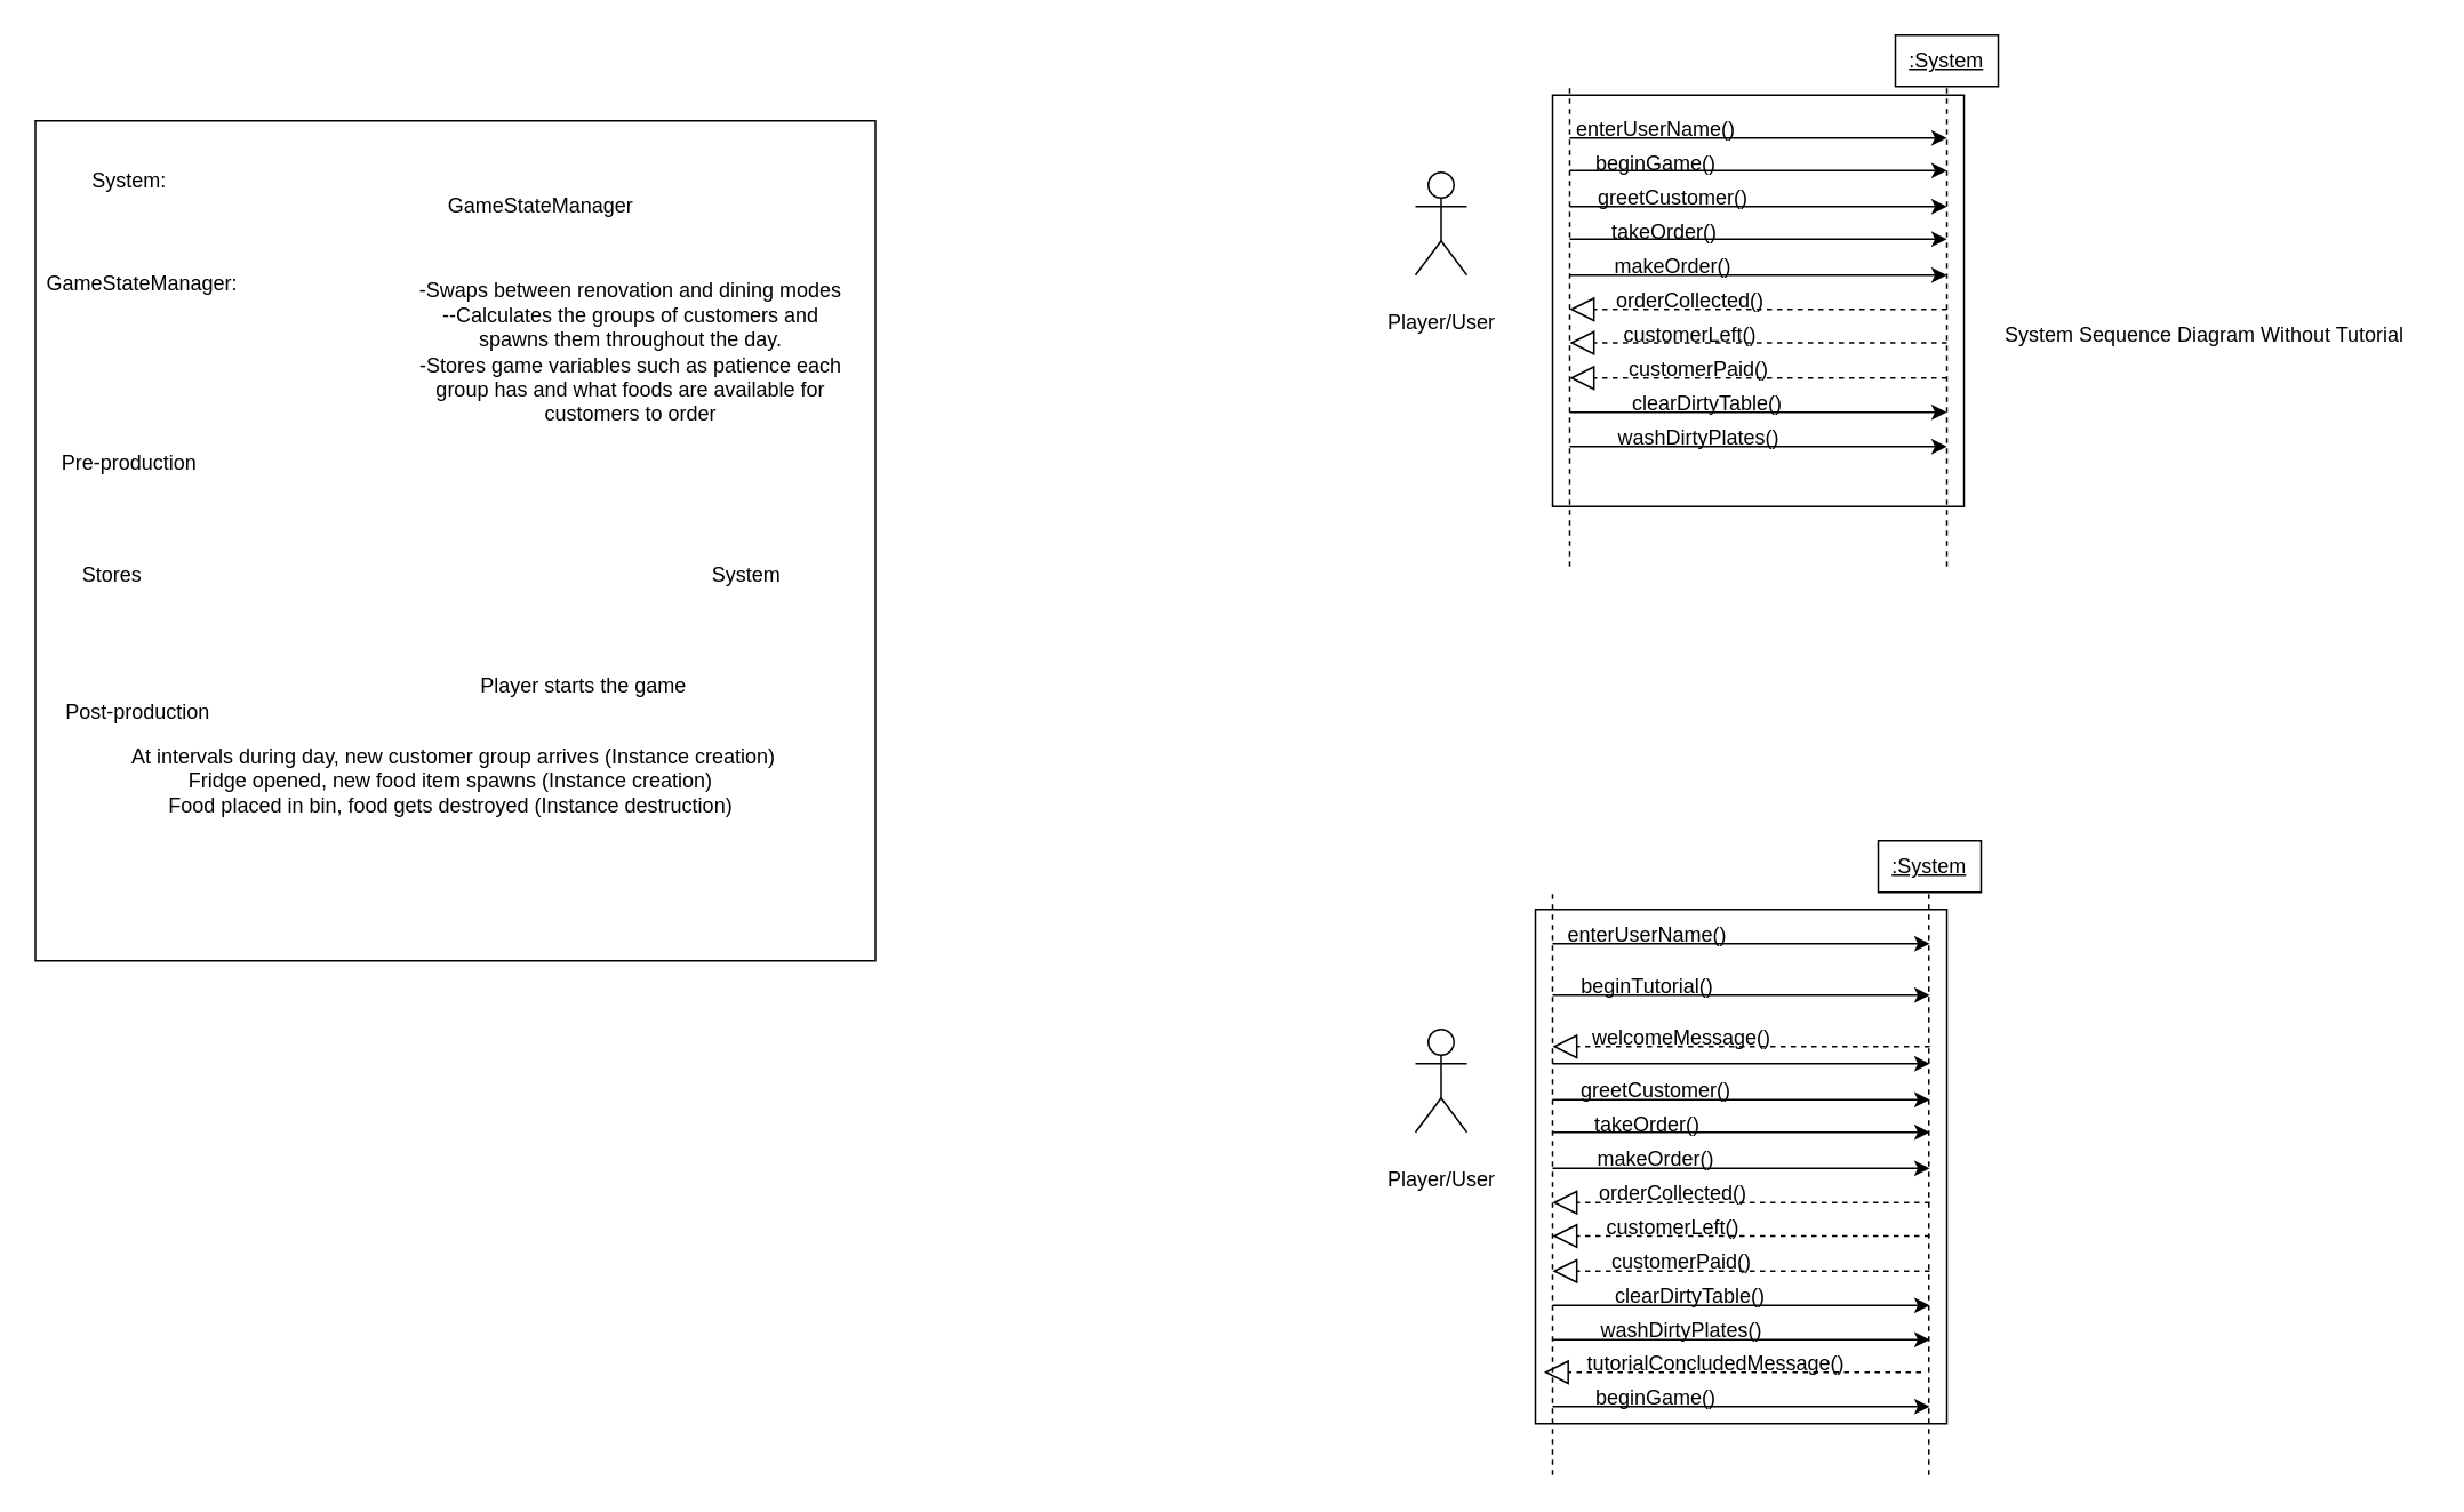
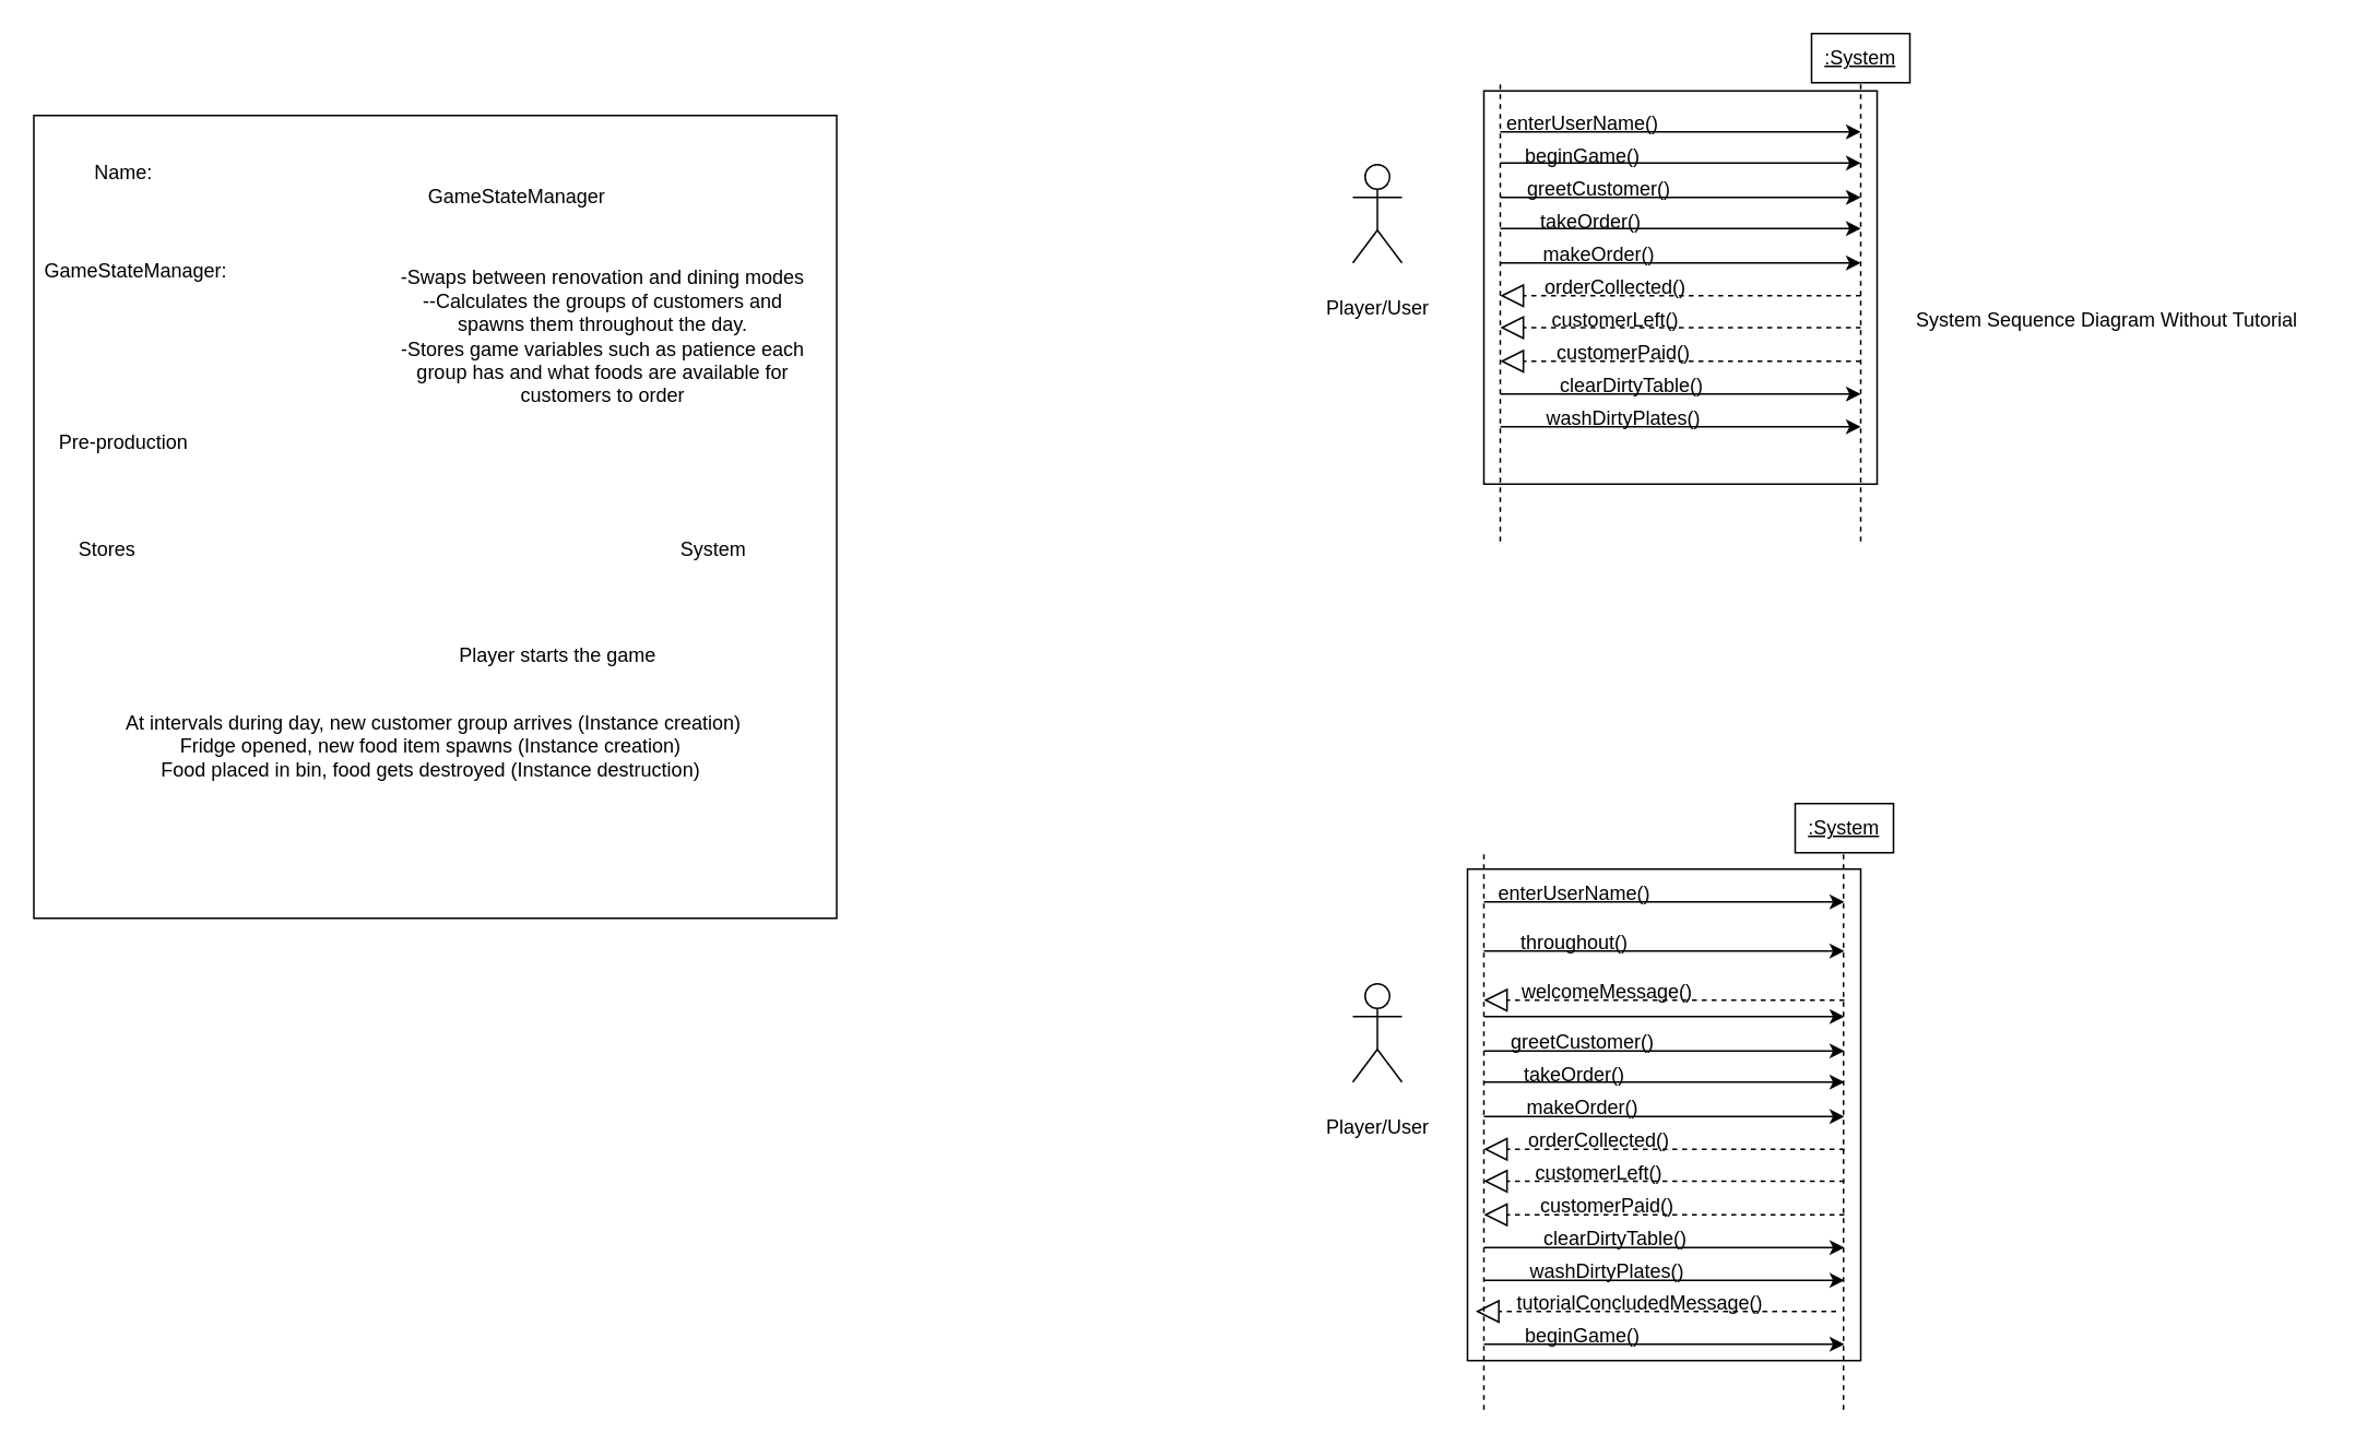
- <mxCell id="61" value="System:" style="text;html=1;strokeColor=none;fillColor=none;align=center;verticalAlign=middle;whiteSpace=wrap;rounded=0;" parent="1" vertex="1"><mxGeometry x="20" y="90" width="110" height="30" as="geometry" /></mxCell>
+ <mxCell id="61" value="Name:" style="text;html=1;strokeColor=none;fillColor=none;align=center;verticalAlign=middle;whiteSpace=wrap;rounded=0;" parent="1" vertex="1"><mxGeometry x="20" y="90" width="110" height="30" as="geometry" /></mxCell>
- <mxCell id="69" value="Post-production" style="text;html=1;strokeColor=none;fillColor=none;align=center;verticalAlign=middle;whiteSpace=wrap;rounded=0;" parent="1" vertex="1"><mxGeometry x="35" y="400" width="90" height="30" as="geometry" /></mxCell>
- <mxCell id="36" value="beginTutorial()" style="text;html=1;align=center;verticalAlign=middle;resizable=0;points=[];autosize=1;strokeColor=none;fillColor=none;" parent="1" vertex="1"><mxGeometry x="910" y="560" width="100" height="30" as="geometry" /></mxCell>
+ <mxCell id="36" value="throughout()" style="text;html=1;align=center;verticalAlign=middle;resizable=0;points=[];autosize=1;strokeColor=none;fillColor=none;" parent="1" vertex="1"><mxGeometry x="910" y="560" width="100" height="30" as="geometry" /></mxCell>
